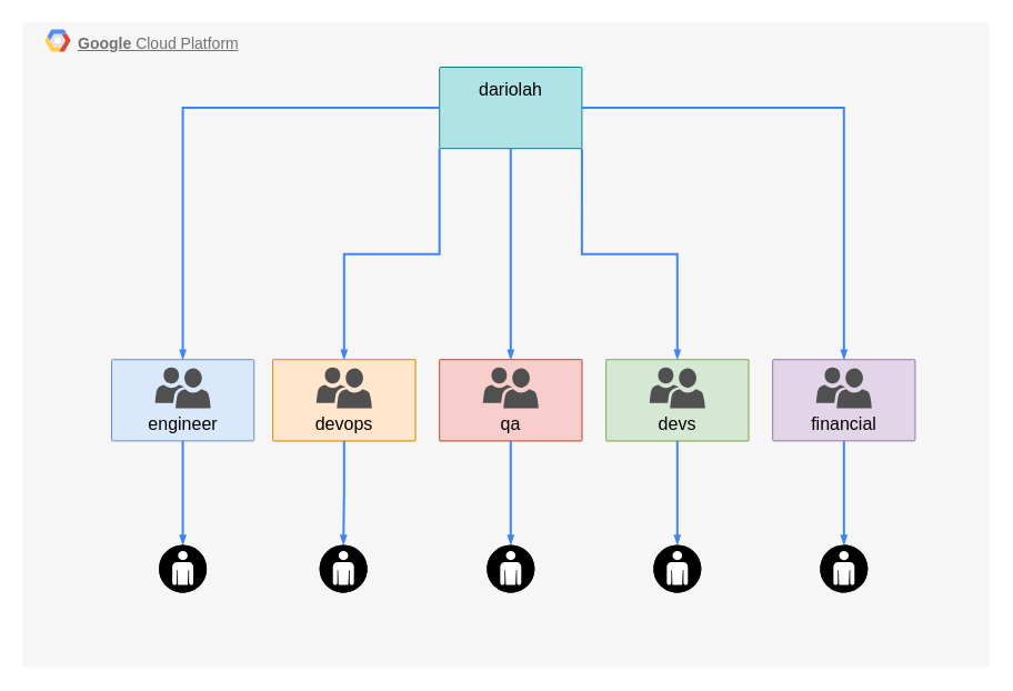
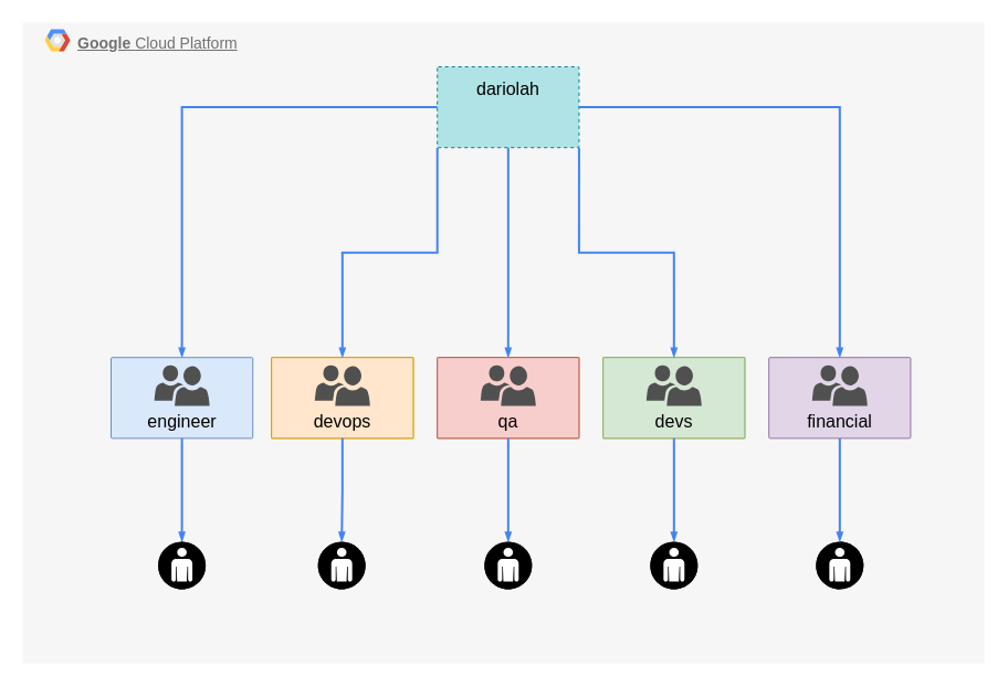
- <mxCell id="4" value="&lt;div style=&quot;text-align: justify;&quot;&gt;&lt;span style=&quot;font-size: 16px; background-color: initial;&quot;&gt;&lt;font color=&quot;#000000&quot;&gt;dariolah&lt;/font&gt;&lt;/span&gt;&lt;/div&gt;" style="sketch=0;points=[[0,0,0],[0.25,0,0],[0.5,0,0],[0.75,0,0],[1,0,0],[1,0.25,0],[1,0.5,0],[1,0.75,0],[1,1,0],[0.75,1,0],[0.5,1,0],[0.25,1,0],[0,1,0],[0,0.75,0],[0,0.5,0],[0,0.25,0]];rounded=1;absoluteArcSize=1;arcSize=2;html=1;shadow=0;dashed=0;fontSize=12;align=center;verticalAlign=top;spacing=10;spacingTop=-4;fillColor=#b0e3e6;strokeColor=#0e8088;" parent="1" vertex="1"><mxGeometry x="395.192" y="59.998" width="128.235" height="73.182" as="geometry" /></mxCell>
+ <mxCell id="4" value="&lt;div style=&quot;text-align: justify;&quot;&gt;&lt;span style=&quot;font-size: 16px; background-color: initial;&quot;&gt;&lt;font color=&quot;#000000&quot;&gt;dariolah&lt;/font&gt;&lt;/span&gt;&lt;/div&gt;" style="sketch=0;points=[[0,0,0],[0.25,0,0],[0.5,0,0],[0.75,0,0],[1,0,0],[1,0.25,0],[1,0.5,0],[1,0.75,0],[1,1,0],[0.75,1,0],[0.5,1,0],[0.25,1,0],[0,1,0],[0,0.75,0],[0,0.5,0],[0,0.25,0]];rounded=1;absoluteArcSize=1;arcSize=2;html=1;shadow=0;dashed=1;fontSize=12;align=center;verticalAlign=top;spacing=10;spacingTop=-4;fillColor=#b0e3e6;strokeColor=#0e8088;" parent="1" vertex="1"><mxGeometry x="395.192" y="59.998" width="128.235" height="73.182" as="geometry" /></mxCell>
